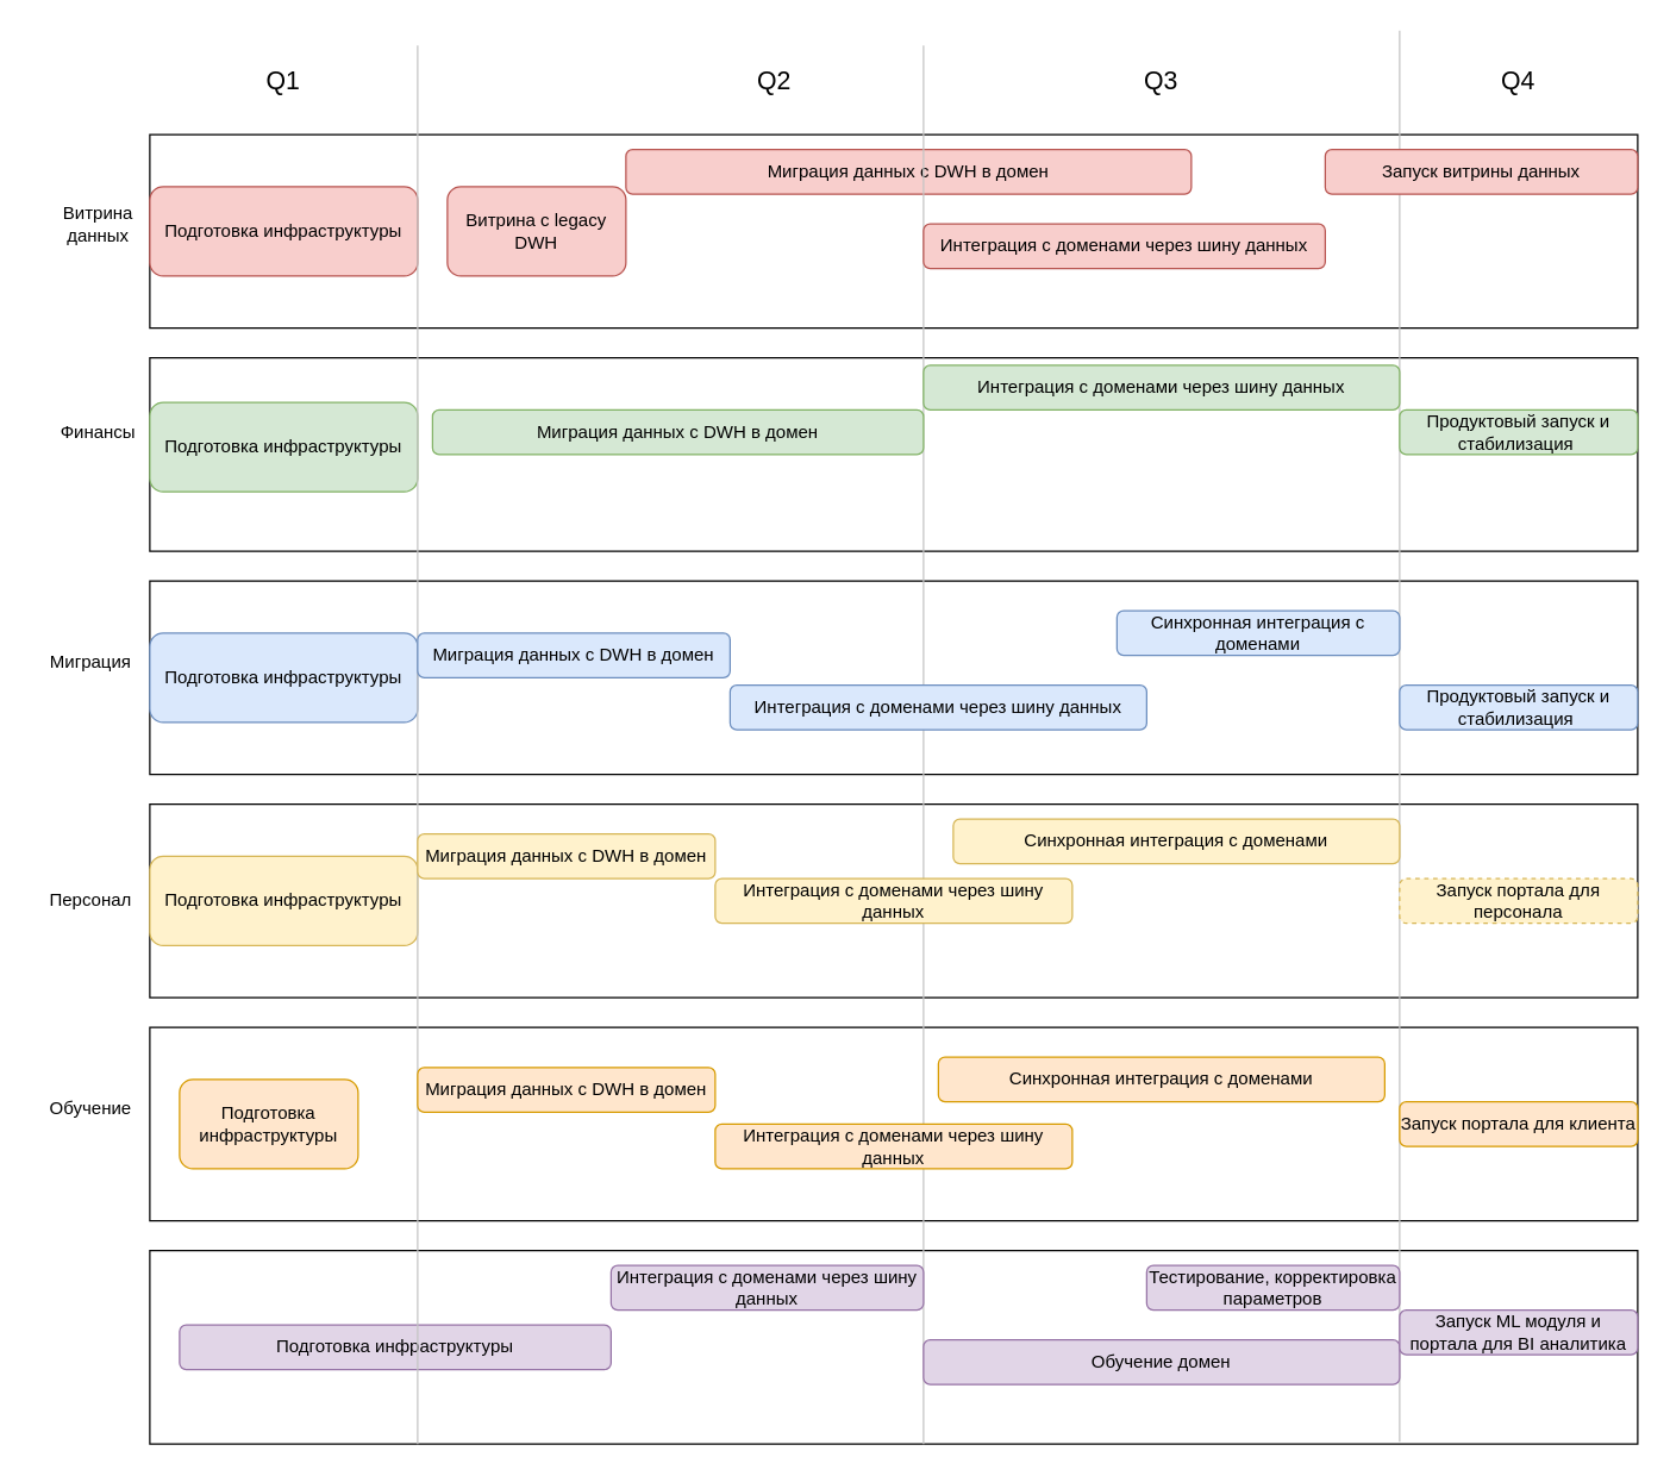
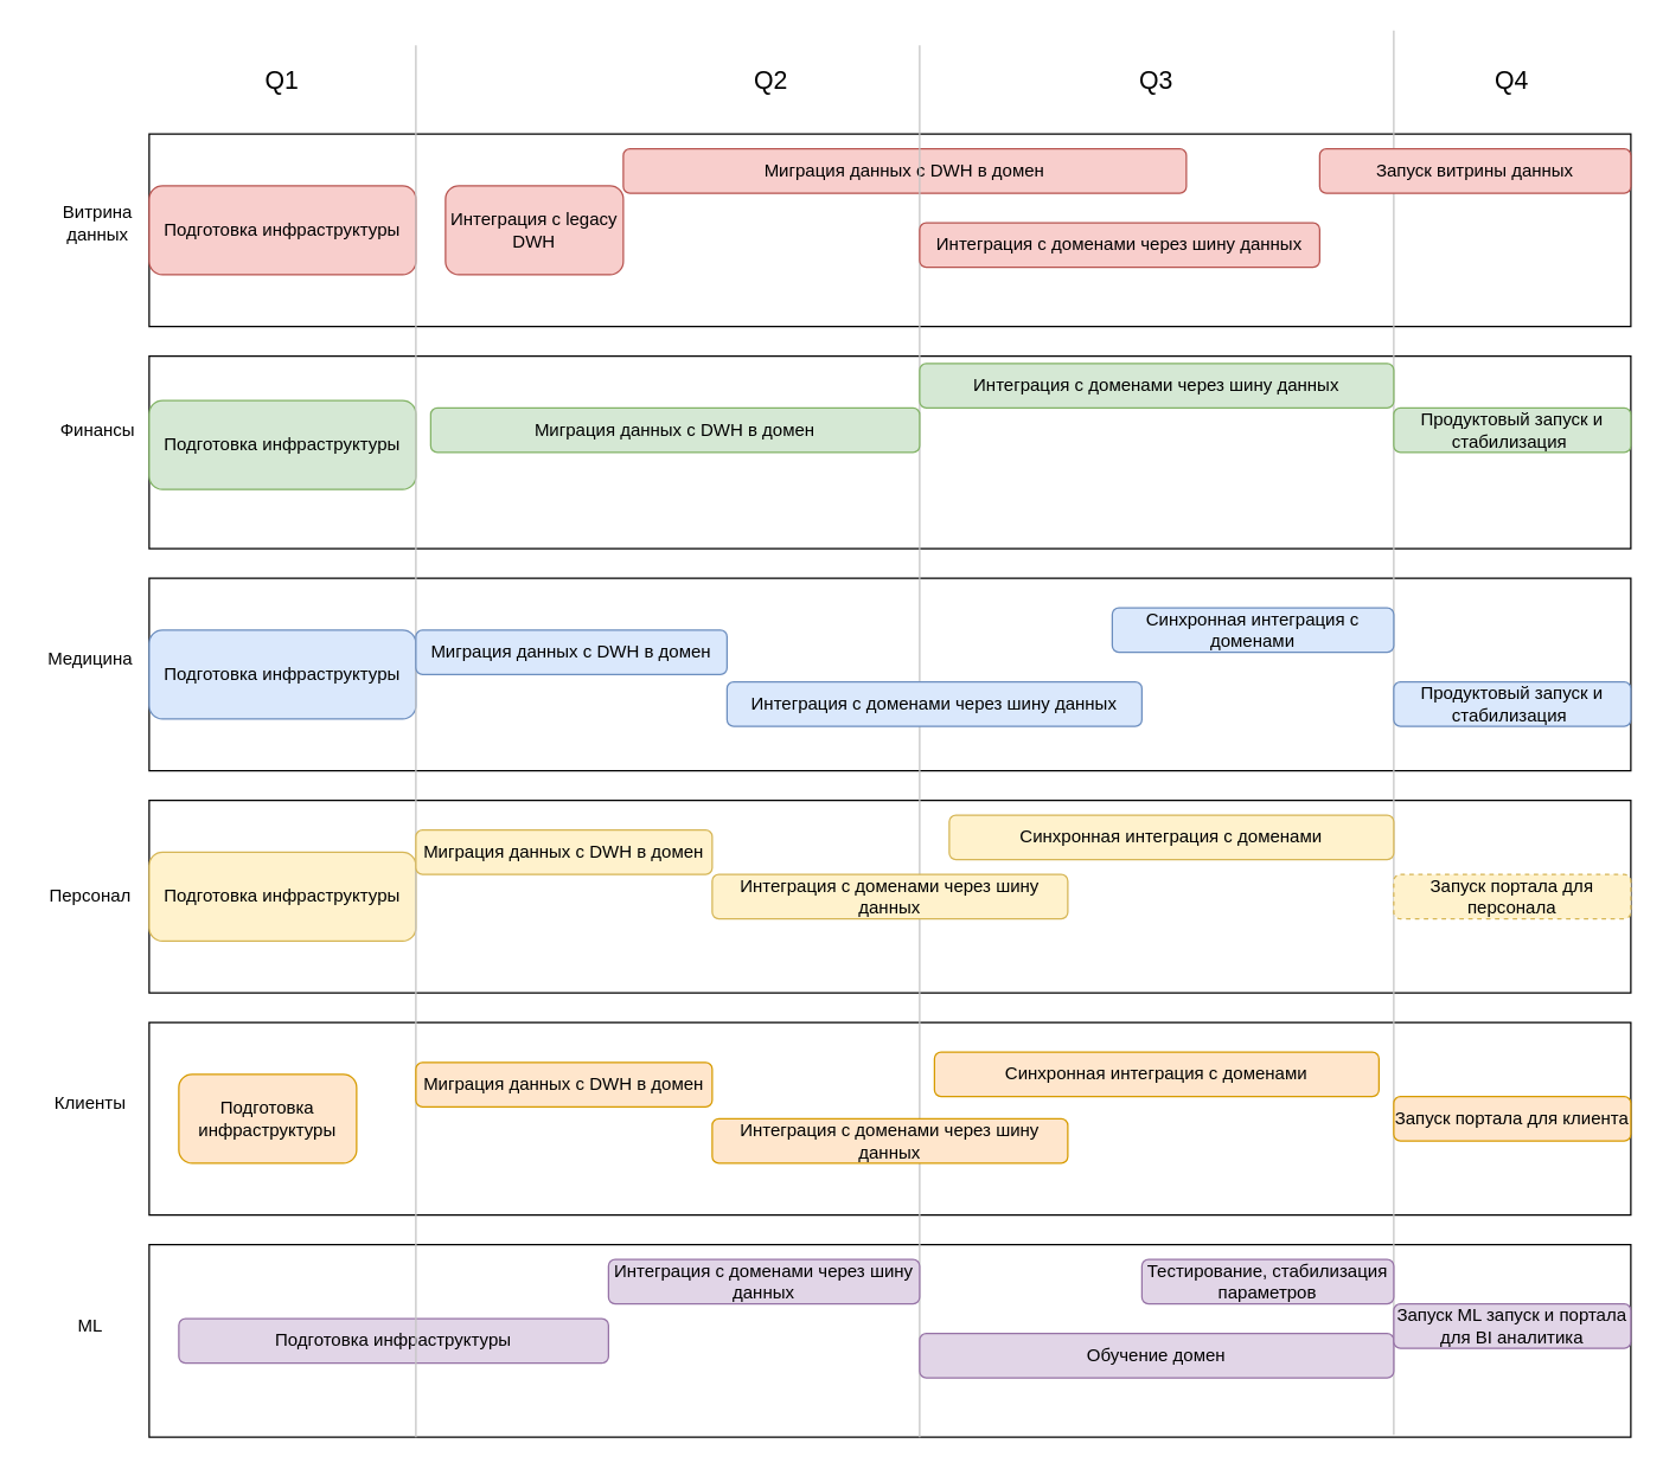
- <mxCell id="20" value="Витрина с legacy DWH" style="rounded=1;whiteSpace=wrap;html=1;fillColor=#f8cecc;strokeColor=#b85450;" vertex="1" parent="1"><mxGeometry x="300" y="125" width="120" height="60" as="geometry" /></mxCell>
+ <mxCell id="20" value="Интеграция с legacy DWH" style="rounded=1;whiteSpace=wrap;html=1;fillColor=#f8cecc;strokeColor=#b85450;" vertex="1" parent="1"><mxGeometry x="300" y="125" width="120" height="60" as="geometry" /></mxCell>
- <mxCell id="8" value="Миграция" style="text;html=1;align=center;verticalAlign=middle;resizable=0;points=[];autosize=1;strokeColor=none;fillColor=none;" vertex="1" parent="1"><mxGeometry y="430" width="80" height="30" as="geometry" x="20" /></mxCell>
+ <mxCell id="8" value="Медицина" style="text;html=1;align=center;verticalAlign=middle;resizable=0;points=[];autosize=1;strokeColor=none;fillColor=none;" vertex="1" parent="1"><mxGeometry y="430" width="80" height="30" as="geometry" x="20" /></mxCell>
- <mxCell id="11" value="Обучение" style="text;html=1;align=center;verticalAlign=middle;resizable=0;points=[];autosize=1;strokeColor=none;fillColor=none;" vertex="1" parent="1"><mxGeometry x="25" y="730" width="70" height="30" as="geometry" /></mxCell>
+ <mxCell id="11" value="Клиенты" style="text;html=1;align=center;verticalAlign=middle;resizable=0;points=[];autosize=1;strokeColor=none;fillColor=none;" vertex="1" parent="1"><mxGeometry x="25" y="730" width="70" height="30" as="geometry" /></mxCell>
- <mxCell id="48" value="Тестирование, корректировка параметров" style="rounded=1;whiteSpace=wrap;html=1;fillColor=#e1d5e7;strokeColor=#9673a6;" vertex="1" parent="1"><mxGeometry x="770" y="850" width="170" height="30" as="geometry" /></mxCell>
+ <mxCell id="48" value="Тестирование, стабилизация параметров" style="rounded=1;whiteSpace=wrap;html=1;fillColor=#e1d5e7;strokeColor=#9673a6;" vertex="1" parent="1"><mxGeometry x="770" y="850" width="170" height="30" as="geometry" /></mxCell>
+ <mxCell id="13" value="ML" style="text;html=1;align=center;verticalAlign=middle;resizable=0;points=[];autosize=1;strokeColor=none;fillColor=none;" vertex="1" parent="1"><mxGeometry x="40" y="880" width="40" height="30" as="geometry" /></mxCell>
- <mxCell id="49" value="Запуск ML модуля и портала для BI аналитика" style="rounded=1;whiteSpace=wrap;html=1;fillColor=#e1d5e7;strokeColor=#9673a6;" vertex="1" parent="1"><mxGeometry x="940" y="880" width="160" height="30" as="geometry" /></mxCell>
+ <mxCell id="49" value="Запуск ML запуск и портала для BI аналитика" style="rounded=1;whiteSpace=wrap;html=1;fillColor=#e1d5e7;strokeColor=#9673a6;" vertex="1" parent="1"><mxGeometry x="940" y="880" width="160" height="30" as="geometry" /></mxCell>
